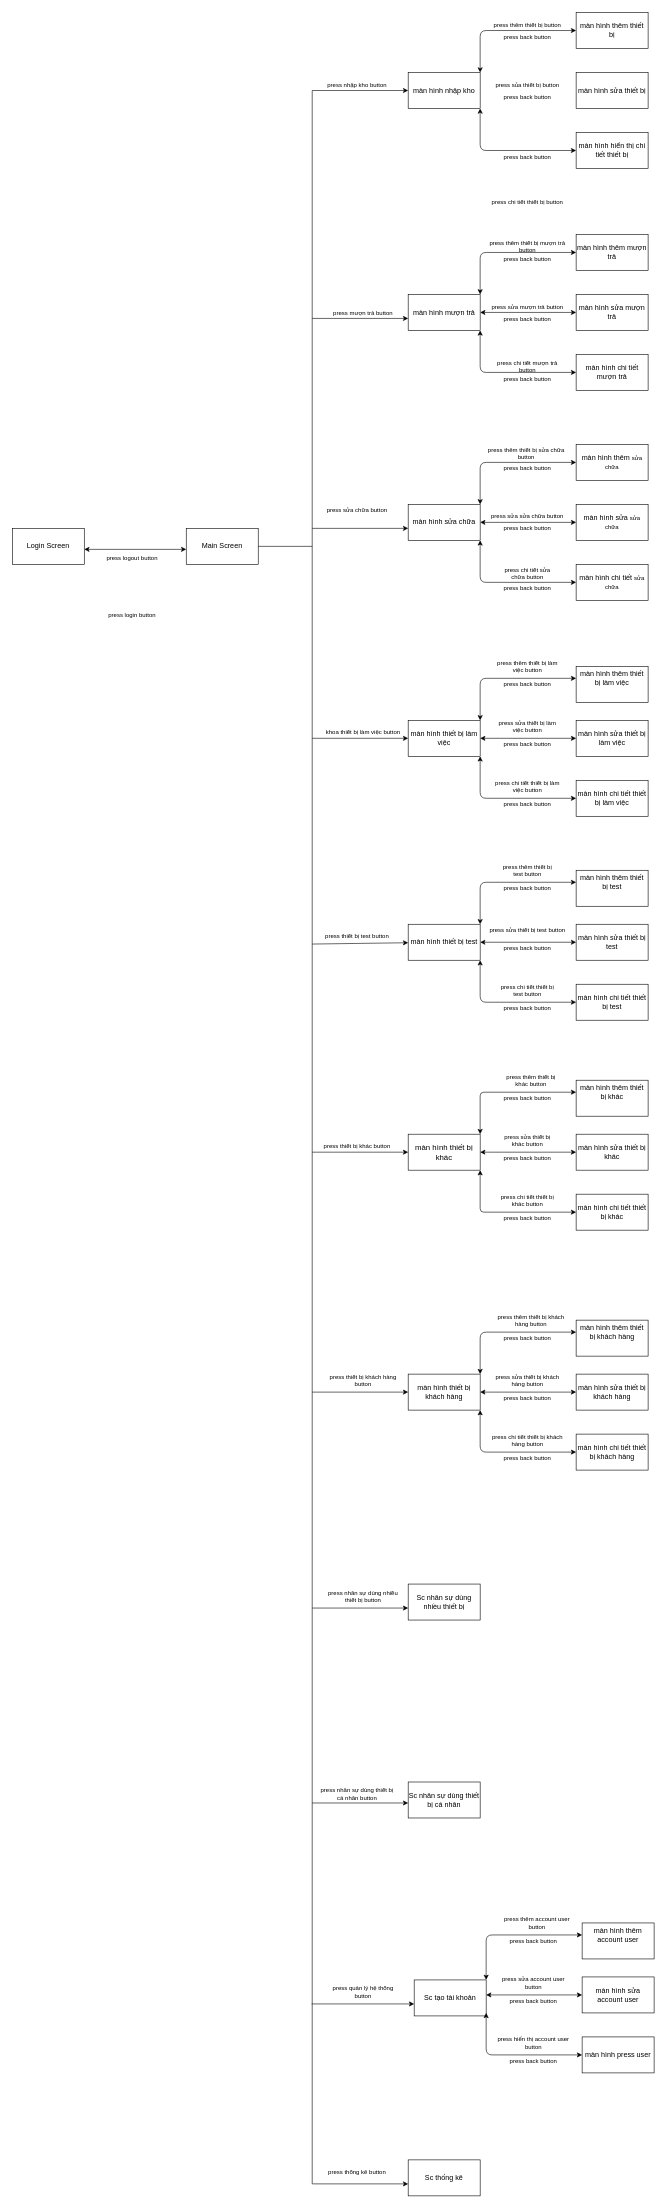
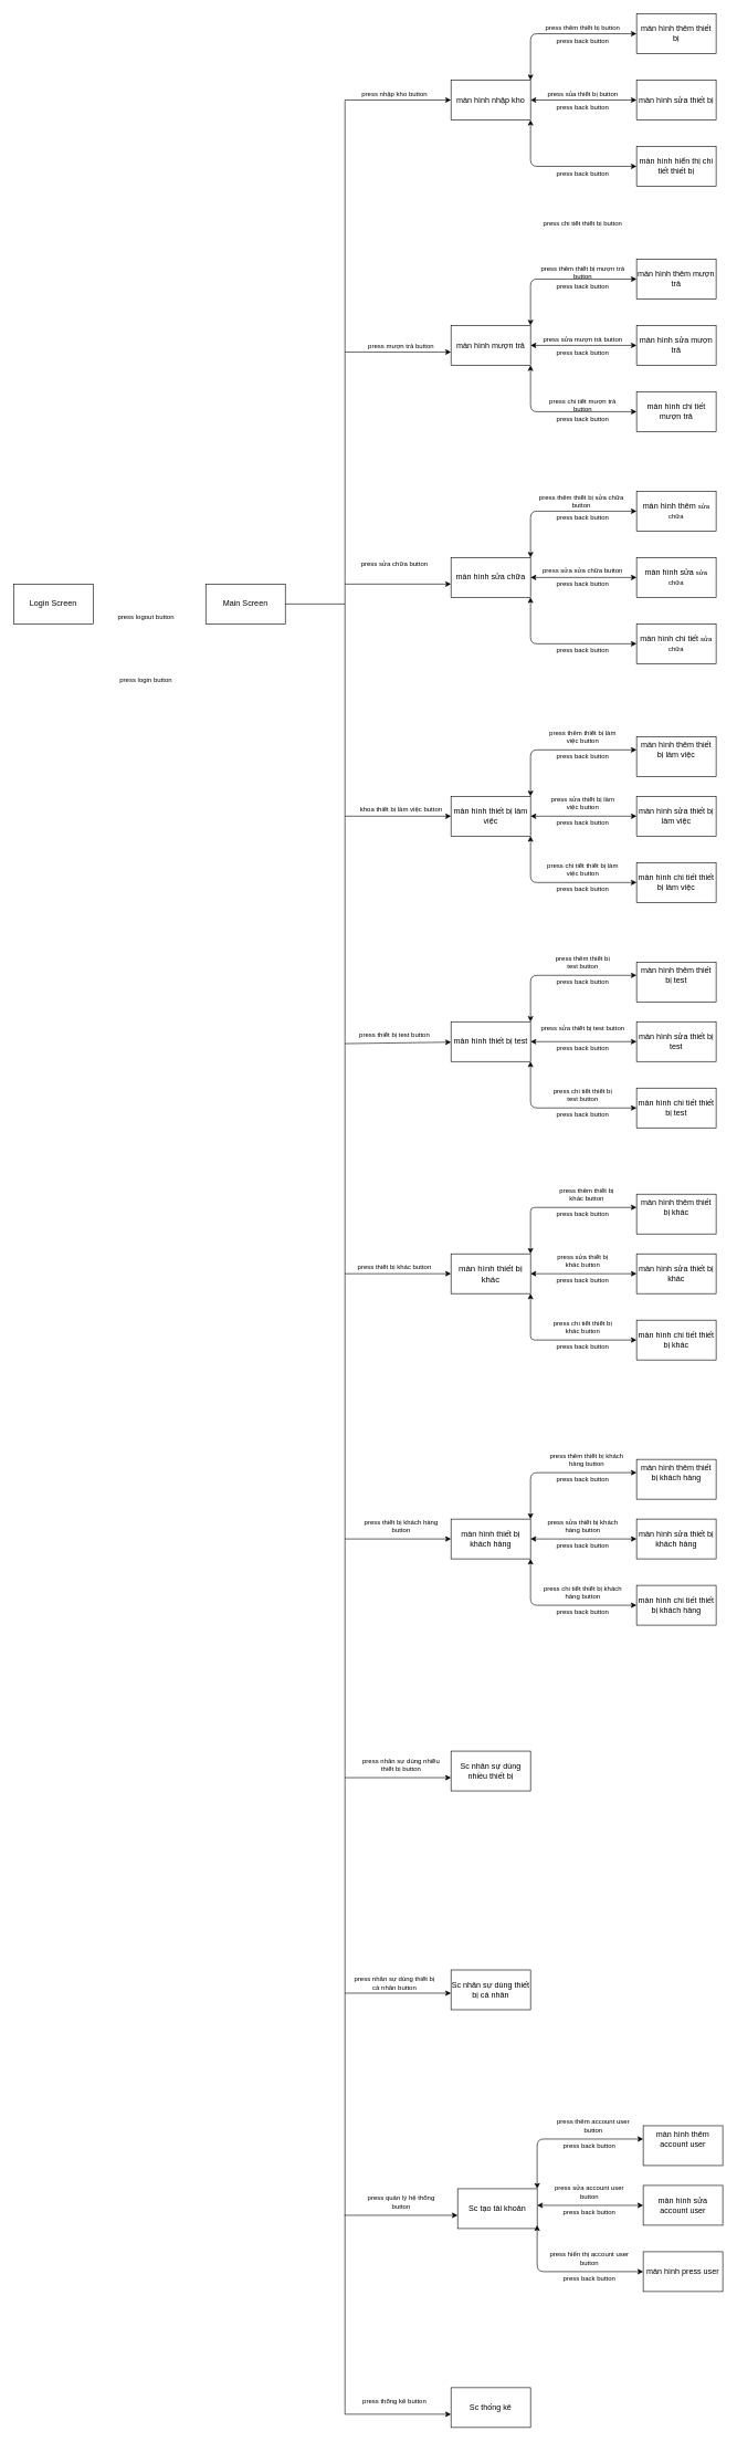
+ <mxCell id="63" value="" style="endArrow=classic;startArrow=classic;html=1;fontSize=10;entryX=0;entryY=0.5;entryDx=0;entryDy=0;exitX=1;exitY=0.5;exitDx=0;exitDy=0;" parent="1" source="5" target="58" edge="1"><mxGeometry width="50" height="50" relative="1" as="geometry"><mxPoint x="710" y="220" as="sourcePoint" /><mxPoint x="760" y="170" as="targetPoint" /></mxGeometry></mxCell>
- <mxCell id="41" value="" style="endArrow=classic;startArrow=classic;html=1;fontSize=10;exitX=1;exitY=0.75;exitDx=0;exitDy=0;entryX=0;entryY=0.75;entryDx=0;entryDy=0;" parent="1" source="40" target="3" edge="1"><mxGeometry width="50" height="50" relative="1" as="geometry"><mxPoint x="330" y="1070" as="sourcePoint" /><mxPoint x="380" y="1020" as="targetPoint" /></mxGeometry></mxCell>
- <mxCell id="98" value="press chi tiết sửa chữa&amp;nbsp;button" style="text;html=1;strokeColor=none;fillColor=none;align=center;verticalAlign=middle;whiteSpace=wrap;rounded=0;fontSize=10;" vertex="1" parent="1"><mxGeometry x="814" y="940" width="130" height="30" as="geometry" /></mxCell>
